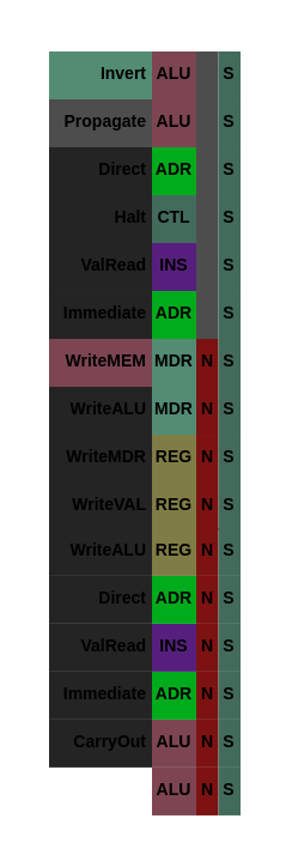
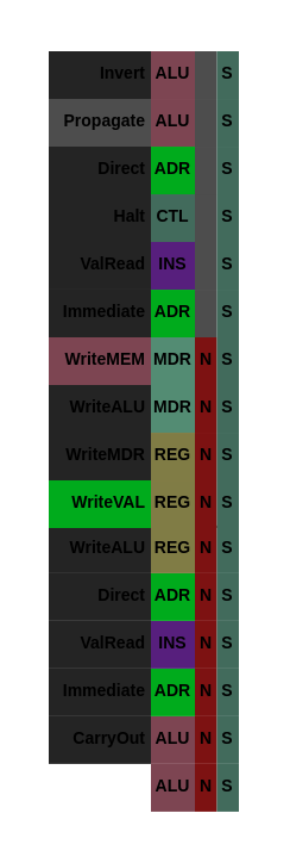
- <mxCell id="61" value="Invert" style="rounded=0;whiteSpace=wrap;html=1;strokeColor=none;fillColor=#538c73;fontStyle=1;align=right;fontSize=7;" parent="1" vertex="1"><mxGeometry x="20" y="20.996" width="43" height="20.002" as="geometry" /></mxCell>
+ <mxCell id="61" value="Invert" style="rounded=0;whiteSpace=wrap;html=1;strokeColor=none;fillColor=#242424;fontStyle=1;align=right;fontSize=7;" parent="1" vertex="1"><mxGeometry x="20" y="20.996" width="43" height="20.002" as="geometry" /></mxCell>
- <mxCell id="25" value="WriteVAL" style="rounded=0;whiteSpace=wrap;html=1;strokeColor=none;fillColor=#242424;fontStyle=1;align=right;fontSize=7;" parent="1" vertex="1"><mxGeometry x="20" y="200.997" width="43" height="20.002" as="geometry" /></mxCell>
+ <mxCell id="25" value="WriteVAL" style="rounded=0;whiteSpace=wrap;html=1;strokeColor=none;fillColor=#00ab1c;fontStyle=1;align=right;fontSize=7;" parent="1" vertex="1"><mxGeometry x="20" y="200.997" width="43" height="20.002" as="geometry" /></mxCell>
